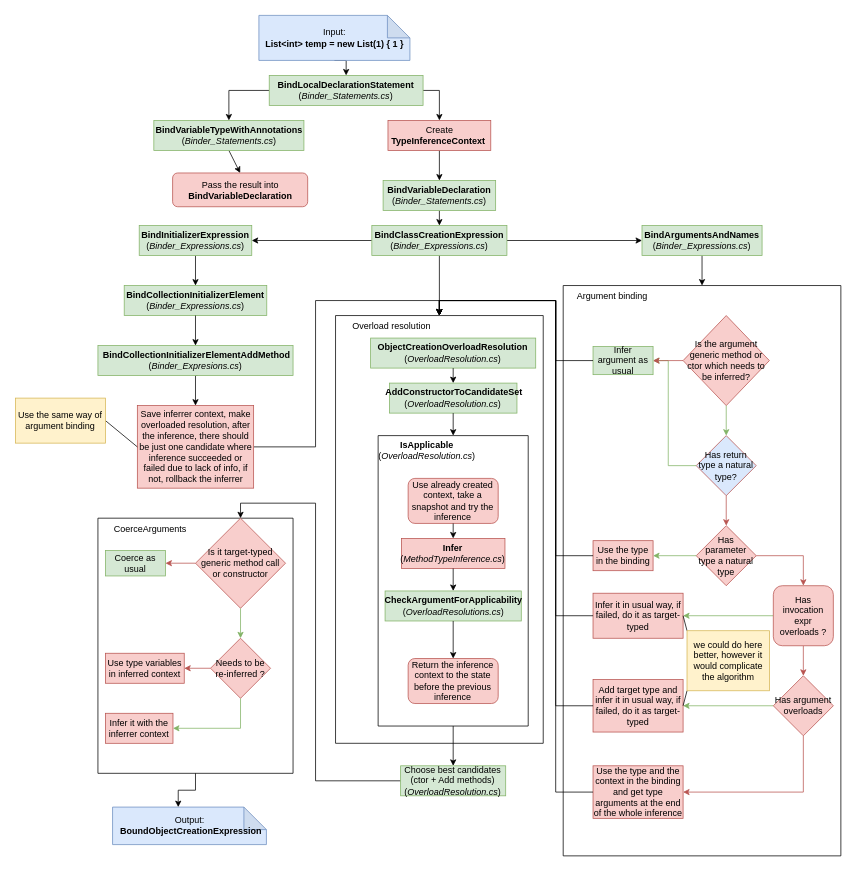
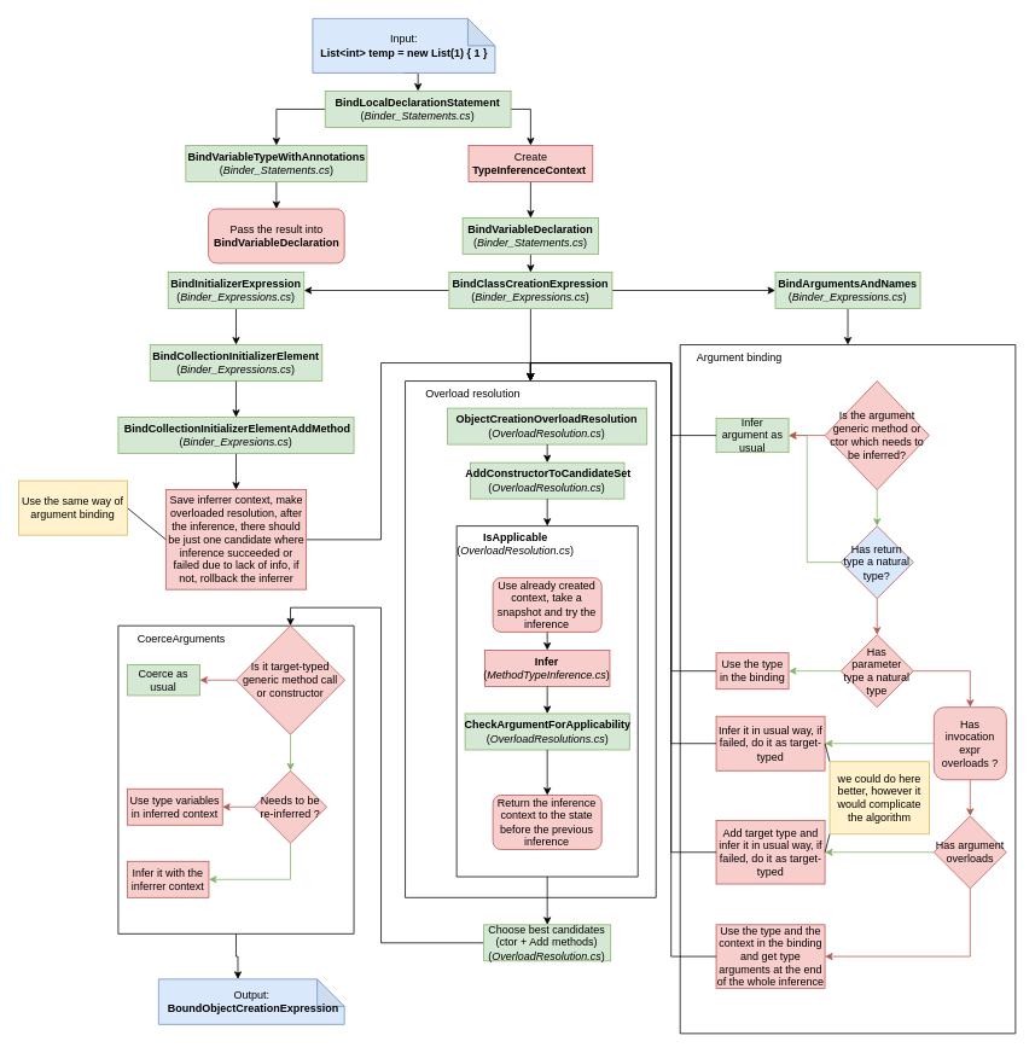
- <mxCell id="27" value="Pass the result into &lt;b&gt;BindVariableDeclaration&lt;/b&gt;" style="rounded=1;whiteSpace=wrap;html=1;fillColor=#f8cecc;strokeColor=#b85450;" parent="1" vertex="1"><mxGeometry x="229.5" y="230" width="180" height="45" as="geometry" /></mxCell>
+ <mxCell id="27" value="Pass the result into &lt;b&gt;BindVariableDeclaration&lt;/b&gt;" style="rounded=1;whiteSpace=wrap;html=1;fillColor=#f8cecc;strokeColor=#b85450;" parent="1" vertex="1"><mxGeometry x="229.5" y="230" width="150" height="60" as="geometry" /></mxCell>
- <mxCell id="12" value="Output:&lt;br&gt;&lt;b&gt;&amp;nbsp;BoundObjectCreationExpression&lt;/b&gt;" style="shape=note;whiteSpace=wrap;html=1;backgroundOutline=1;darkOpacity=0.05;fillColor=#dae8fc;strokeColor=#6c8ebf;" parent="1" vertex="1"><mxGeometry x="149.5" y="1075" width="205" height="50" as="geometry" /></mxCell>
+ <mxCell id="12" value="Output:&lt;br&gt;&lt;b&gt;&amp;nbsp;BoundObjectCreationExpression&lt;/b&gt;" style="shape=note;whiteSpace=wrap;html=1;backgroundOutline=1;darkOpacity=0.05;fillColor=#dae8fc;strokeColor=#6c8ebf;" parent="1" vertex="1"><mxGeometry x="174.5" y="1080" width="205" height="50" as="geometry" /></mxCell>
